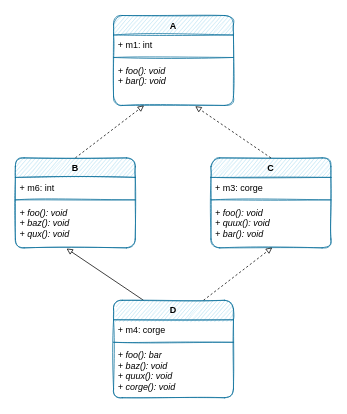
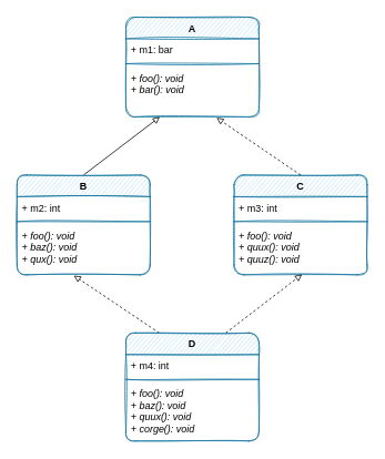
- <mxCell id="3" value="+ m1: int" style="text;strokeColor=none;fillColor=none;align=left;verticalAlign=top;spacingLeft=4;spacingRight=4;overflow=hidden;rotatable=0;points=[[0,0.5],[1,0.5]];portConstraint=eastwest;sketch=1;" parent="2" vertex="1"><mxGeometry y="26" width="160" height="26" as="geometry" /></mxCell>
+ <mxCell id="3" value="+ m1: bar" style="text;strokeColor=none;fillColor=none;align=left;verticalAlign=top;spacingLeft=4;spacingRight=4;overflow=hidden;rotatable=0;points=[[0,0.5],[1,0.5]];portConstraint=eastwest;sketch=1;" parent="2" vertex="1"><mxGeometry y="26" width="160" height="26" as="geometry" /></mxCell>
- <mxCell id="6" style="rounded=0;orthogonalLoop=1;jettySize=auto;html=1;exitX=0.5;exitY=0;exitDx=0;exitDy=0;endArrow=block;endFill=0;dashed=1;" parent="1" source="7" target="5" edge="1"><mxGeometry relative="1" as="geometry" /></mxCell>
+ <mxCell id="6" style="rounded=0;orthogonalLoop=1;jettySize=auto;html=1;exitX=0.5;exitY=0;exitDx=0;exitDy=0;endArrow=block;endFill=0;" parent="1" source="7" target="5" edge="1"><mxGeometry relative="1" as="geometry" /></mxCell>
- <mxCell id="8" value="+ m6: int" style="text;strokeColor=none;fillColor=none;align=left;verticalAlign=top;spacingLeft=4;spacingRight=4;overflow=hidden;rotatable=0;points=[[0,0.5],[1,0.5]];portConstraint=eastwest;sketch=1;" parent="7" vertex="1"><mxGeometry y="26" width="160" height="26" as="geometry" /></mxCell>
+ <mxCell id="8" value="+ m2: int" style="text;strokeColor=none;fillColor=none;align=left;verticalAlign=top;spacingLeft=4;spacingRight=4;overflow=hidden;rotatable=0;points=[[0,0.5],[1,0.5]];portConstraint=eastwest;sketch=1;" parent="7" vertex="1"><mxGeometry y="26" width="160" height="26" as="geometry" /></mxCell>
- <mxCell id="12" value="+ m3: corge" style="text;strokeColor=none;fillColor=none;align=left;verticalAlign=top;spacingLeft=4;spacingRight=4;overflow=hidden;rotatable=0;points=[[0,0.5],[1,0.5]];portConstraint=eastwest;sketch=1;" parent="11" vertex="1"><mxGeometry y="26" width="160" height="26" as="geometry" /></mxCell>
+ <mxCell id="12" value="+ m3: int" style="text;strokeColor=none;fillColor=none;align=left;verticalAlign=top;spacingLeft=4;spacingRight=4;overflow=hidden;rotatable=0;points=[[0,0.5],[1,0.5]];portConstraint=eastwest;sketch=1;" parent="11" vertex="1"><mxGeometry y="26" width="160" height="26" as="geometry" /></mxCell>
- <mxCell id="14" value="+ foo(): void&#10;+ quux(): void&#10;+ bar(): void" style="text;strokeColor=none;fillColor=none;align=left;verticalAlign=top;spacingLeft=4;spacingRight=4;overflow=hidden;rotatable=0;points=[[0,0.5],[1,0.5]];portConstraint=eastwest;fontStyle=2;sketch=1;" parent="11" vertex="1"><mxGeometry y="60" width="160" height="60" as="geometry" /></mxCell>
+ <mxCell id="14" value="+ foo(): void&#10;+ quux(): void&#10;+ quuz(): void" style="text;strokeColor=none;fillColor=none;align=left;verticalAlign=top;spacingLeft=4;spacingRight=4;overflow=hidden;rotatable=0;points=[[0,0.5],[1,0.5]];portConstraint=eastwest;fontStyle=2;sketch=1;" parent="11" vertex="1"><mxGeometry y="60" width="160" height="60" as="geometry" /></mxCell>
- <mxCell id="15" style="rounded=0;orthogonalLoop=1;jettySize=auto;html=1;exitX=0.25;exitY=0;exitDx=0;exitDy=0;entryX=0.427;entryY=1.015;entryDx=0;entryDy=0;entryPerimeter=0;endArrow=block;endFill=0;" parent="1" source="17" target="10" edge="1"><mxGeometry relative="1" as="geometry" /></mxCell>
+ <mxCell id="15" style="rounded=0;orthogonalLoop=1;jettySize=auto;html=1;exitX=0.25;exitY=0;exitDx=0;exitDy=0;entryX=0.427;entryY=1.015;entryDx=0;entryDy=0;entryPerimeter=0;endArrow=block;endFill=0;dashed=1;" parent="1" source="17" target="10" edge="1"><mxGeometry relative="1" as="geometry" /></mxCell>
- <mxCell id="18" value="+ m4: corge" style="text;strokeColor=none;fillColor=none;align=left;verticalAlign=top;spacingLeft=4;spacingRight=4;overflow=hidden;rotatable=0;points=[[0,0.5],[1,0.5]];portConstraint=eastwest;sketch=1;" parent="17" vertex="1"><mxGeometry y="26" width="160" height="26" as="geometry" /></mxCell>
+ <mxCell id="18" value="+ m4: int" style="text;strokeColor=none;fillColor=none;align=left;verticalAlign=top;spacingLeft=4;spacingRight=4;overflow=hidden;rotatable=0;points=[[0,0.5],[1,0.5]];portConstraint=eastwest;sketch=1;" parent="17" vertex="1"><mxGeometry y="26" width="160" height="26" as="geometry" /></mxCell>
- <mxCell id="20" value="+ foo(): bar&#10;+ baz(): void&#10;+ quux(): void&#10;+ corge(): void" style="text;strokeColor=none;fillColor=none;align=left;verticalAlign=top;spacingLeft=4;spacingRight=4;overflow=hidden;rotatable=0;points=[[0,0.5],[1,0.5]];portConstraint=eastwest;fontStyle=2;sketch=1;" parent="17" vertex="1"><mxGeometry y="60" width="160" height="70" as="geometry" /></mxCell>
+ <mxCell id="20" value="+ foo(): void&#10;+ baz(): void&#10;+ quux(): void&#10;+ corge(): void" style="text;strokeColor=none;fillColor=none;align=left;verticalAlign=top;spacingLeft=4;spacingRight=4;overflow=hidden;rotatable=0;points=[[0,0.5],[1,0.5]];portConstraint=eastwest;fontStyle=2;sketch=1;" parent="17" vertex="1"><mxGeometry y="60" width="160" height="70" as="geometry" /></mxCell>
